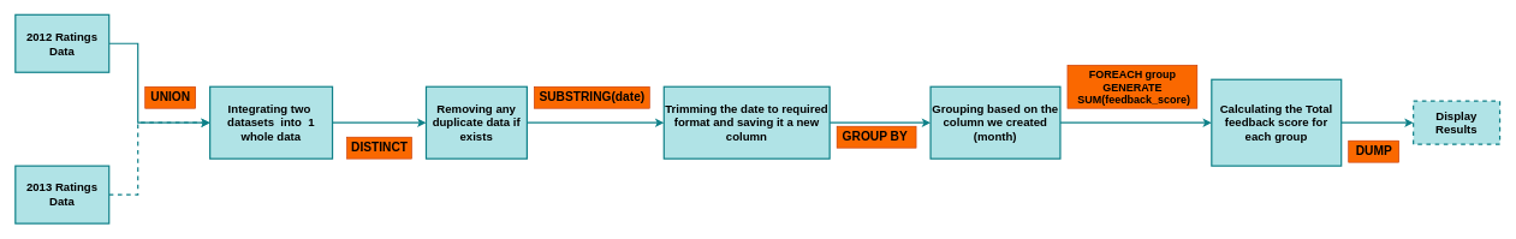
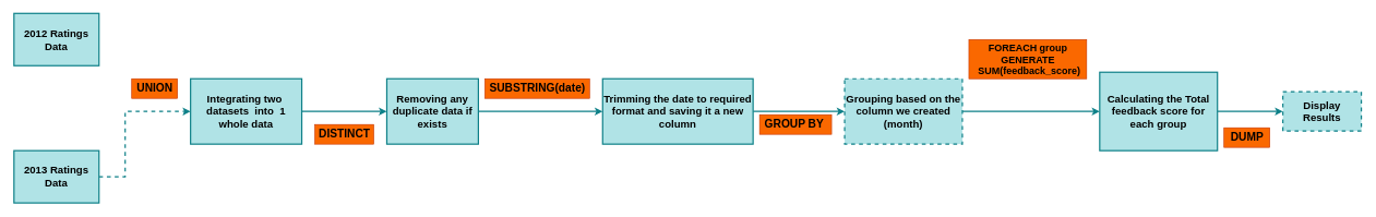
- <mxCell id="2" style="edgeStyle=orthogonalEdgeStyle;rounded=0;orthogonalLoop=1;jettySize=auto;html=1;fontSize=16;fontStyle=1;labelBorderColor=none;fillColor=#b0e3e6;strokeColor=#0e8088;strokeWidth=2;entryX=0;entryY=0.5;entryDx=0;entryDy=0;" edge="1" parent="1" source="3" target="7"><mxGeometry relative="1" as="geometry"><mxPoint x="350" y="170" as="targetPoint" /><Array as="points"><mxPoint x="190" y="60" /><mxPoint x="190" y="170" /></Array></mxGeometry></mxCell>
- <mxCell id="20" value="FOREACH group&lt;br style=&quot;font-size: 15px;&quot;&gt;GENERATE&lt;br style=&quot;font-size: 15px;&quot;&gt;&amp;nbsp;SUM(feedback_score)" style="text;html=1;align=center;verticalAlign=middle;resizable=0;points=[];autosize=1;strokeColor=#C73500;fillColor=#fa6800;fontSize=15;fontStyle=1;fontColor=#000000;" vertex="1" parent="1"><mxGeometry x="1480" y="90" width="180" height="60" as="geometry" /></mxCell>
+ <mxCell id="20" value="FOREACH group&lt;br style=&quot;font-size: 15px;&quot;&gt;GENERATE&lt;br style=&quot;font-size: 15px;&quot;&gt;&amp;nbsp;SUM(feedback_score)" style="text;html=1;align=center;verticalAlign=middle;resizable=0;points=[];autosize=1;strokeColor=#C73500;fillColor=#fa6800;fontSize=15;fontStyle=1;fontColor=#000000;" vertex="1" parent="1"><mxGeometry x="1480" y="60" width="180" height="60" as="geometry" /></mxCell>
- <mxCell id="13" value="Grouping based on the column we created (month)" style="rounded=0;whiteSpace=wrap;html=1;labelBorderColor=none;fontSize=16;fillColor=#b0e3e6;strokeColor=#0e8088;strokeWidth=2;fontStyle=1" vertex="1" parent="1"><mxGeometry x="1290" y="120" width="180" height="100" as="geometry" /></mxCell>
+ <mxCell id="13" value="Grouping based on the column we created (month)" style="rounded=0;whiteSpace=wrap;html=1;labelBorderColor=none;fontSize=16;fillColor=#b0e3e6;strokeColor=#0e8088;strokeWidth=2;fontStyle=1;dashed=1;" vertex="1" parent="1"><mxGeometry x="1290" y="120" width="180" height="100" as="geometry" /></mxCell>
